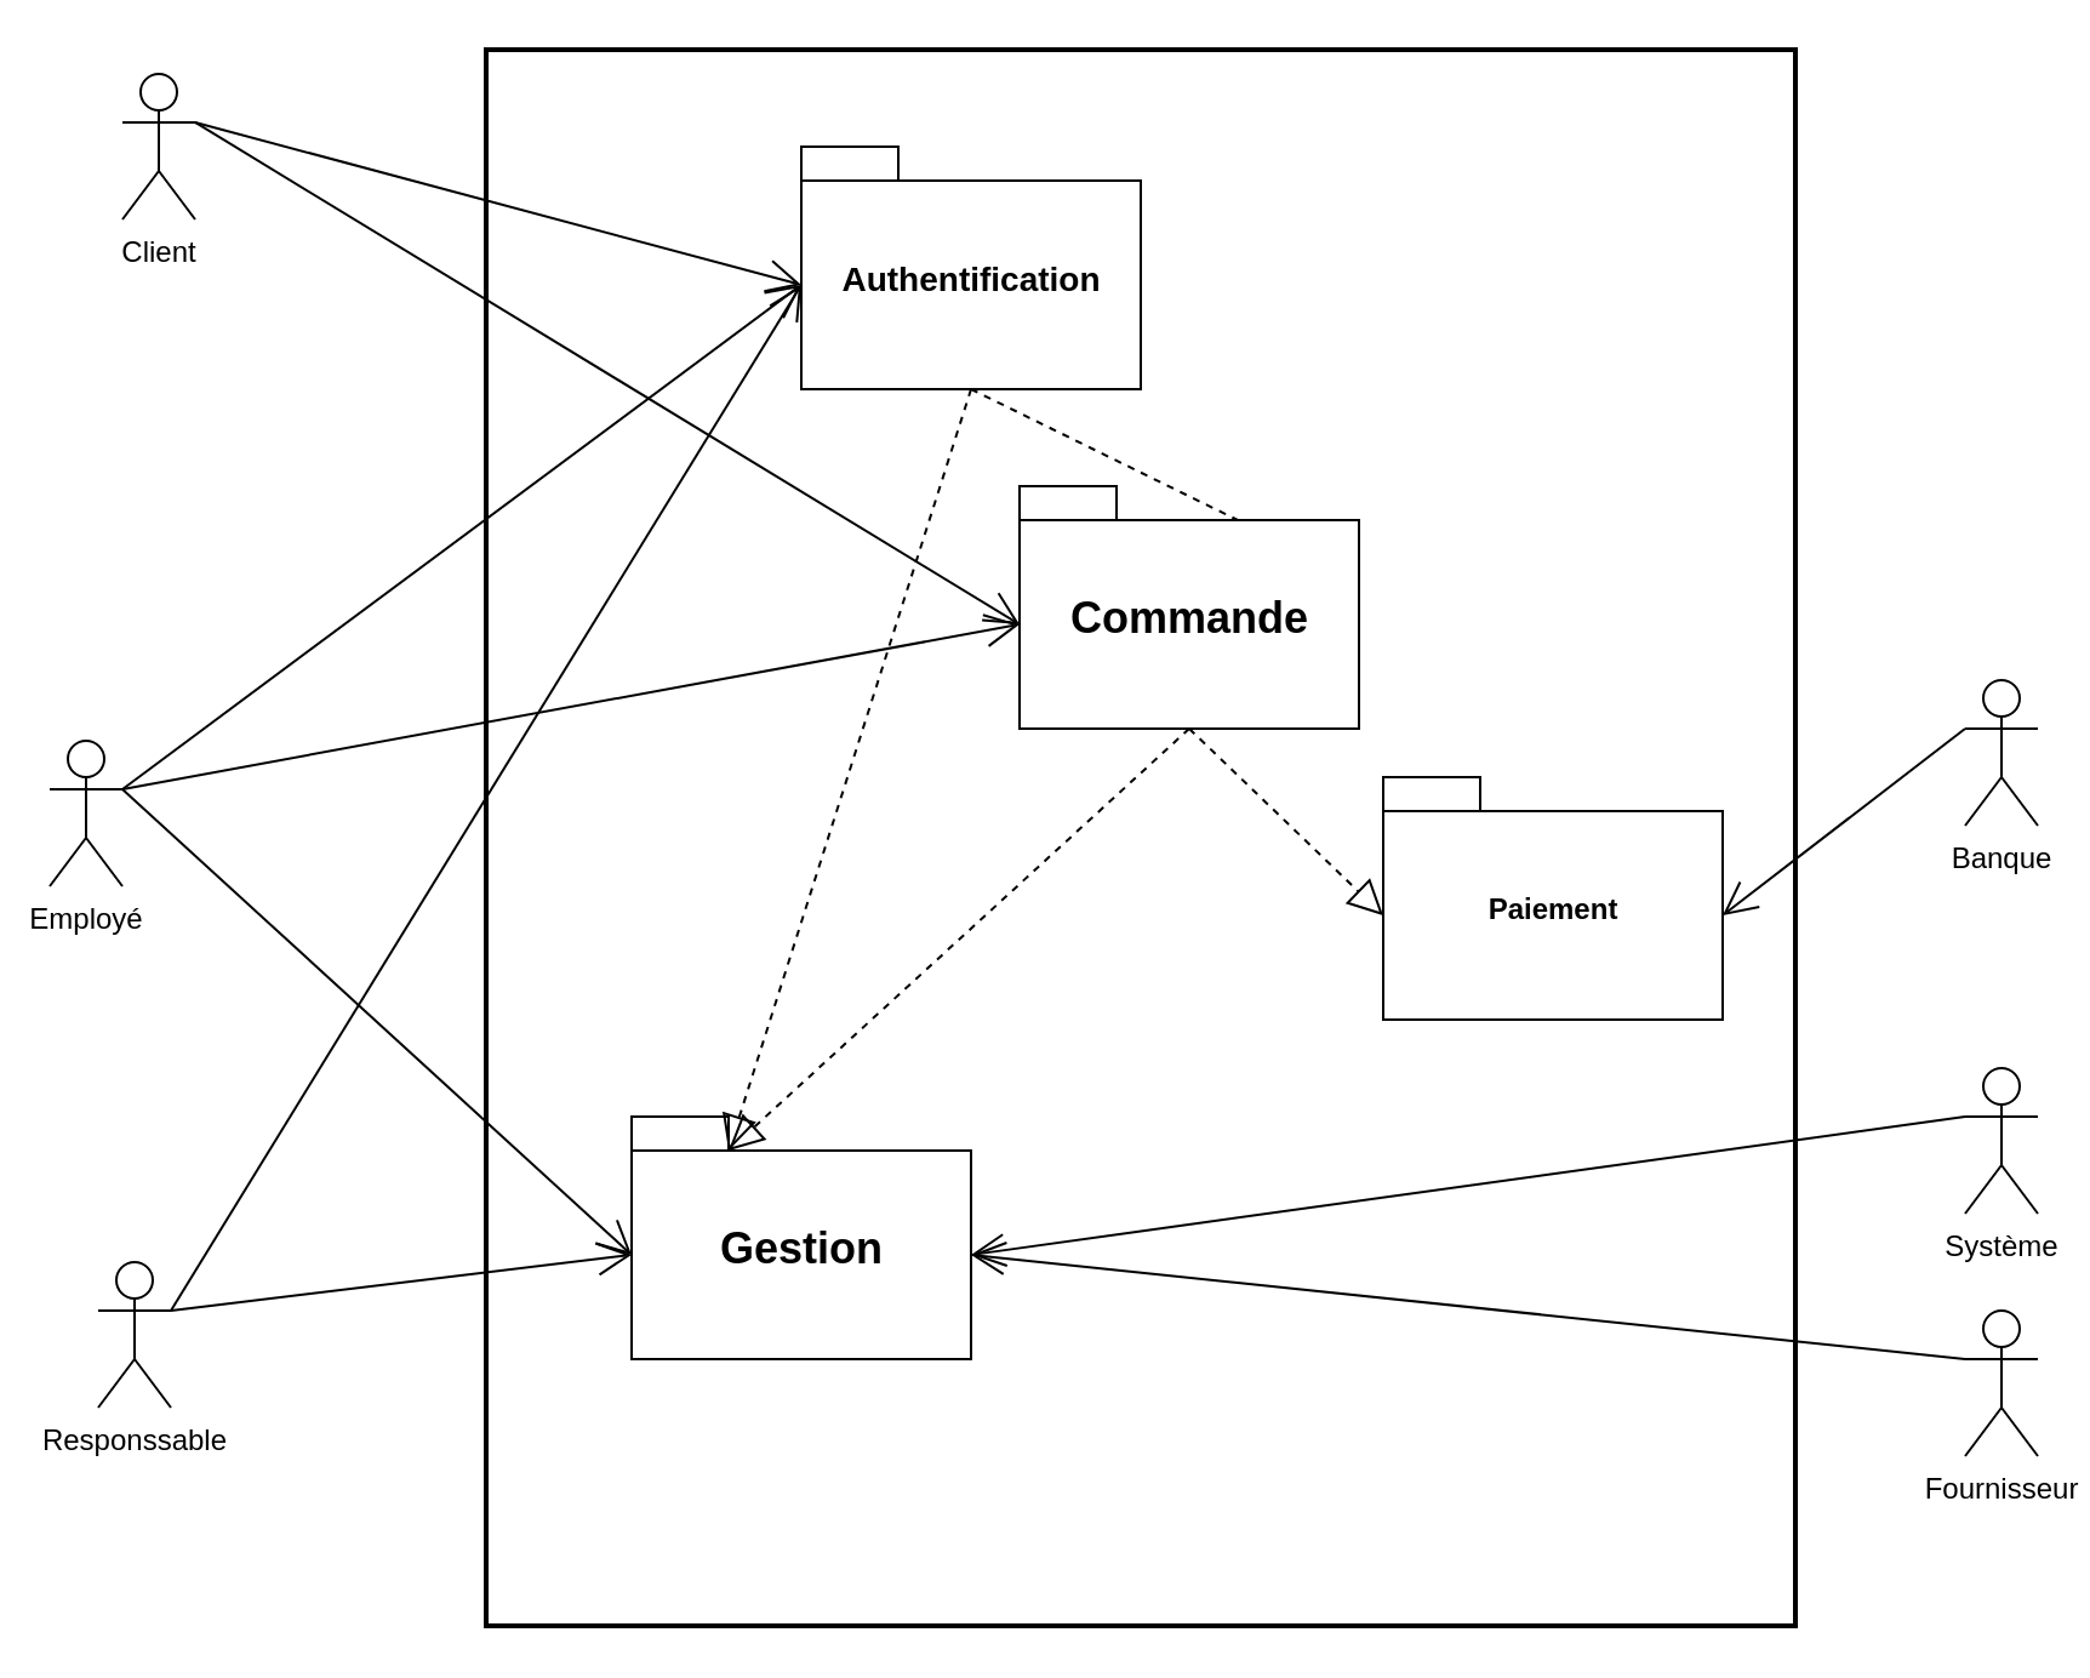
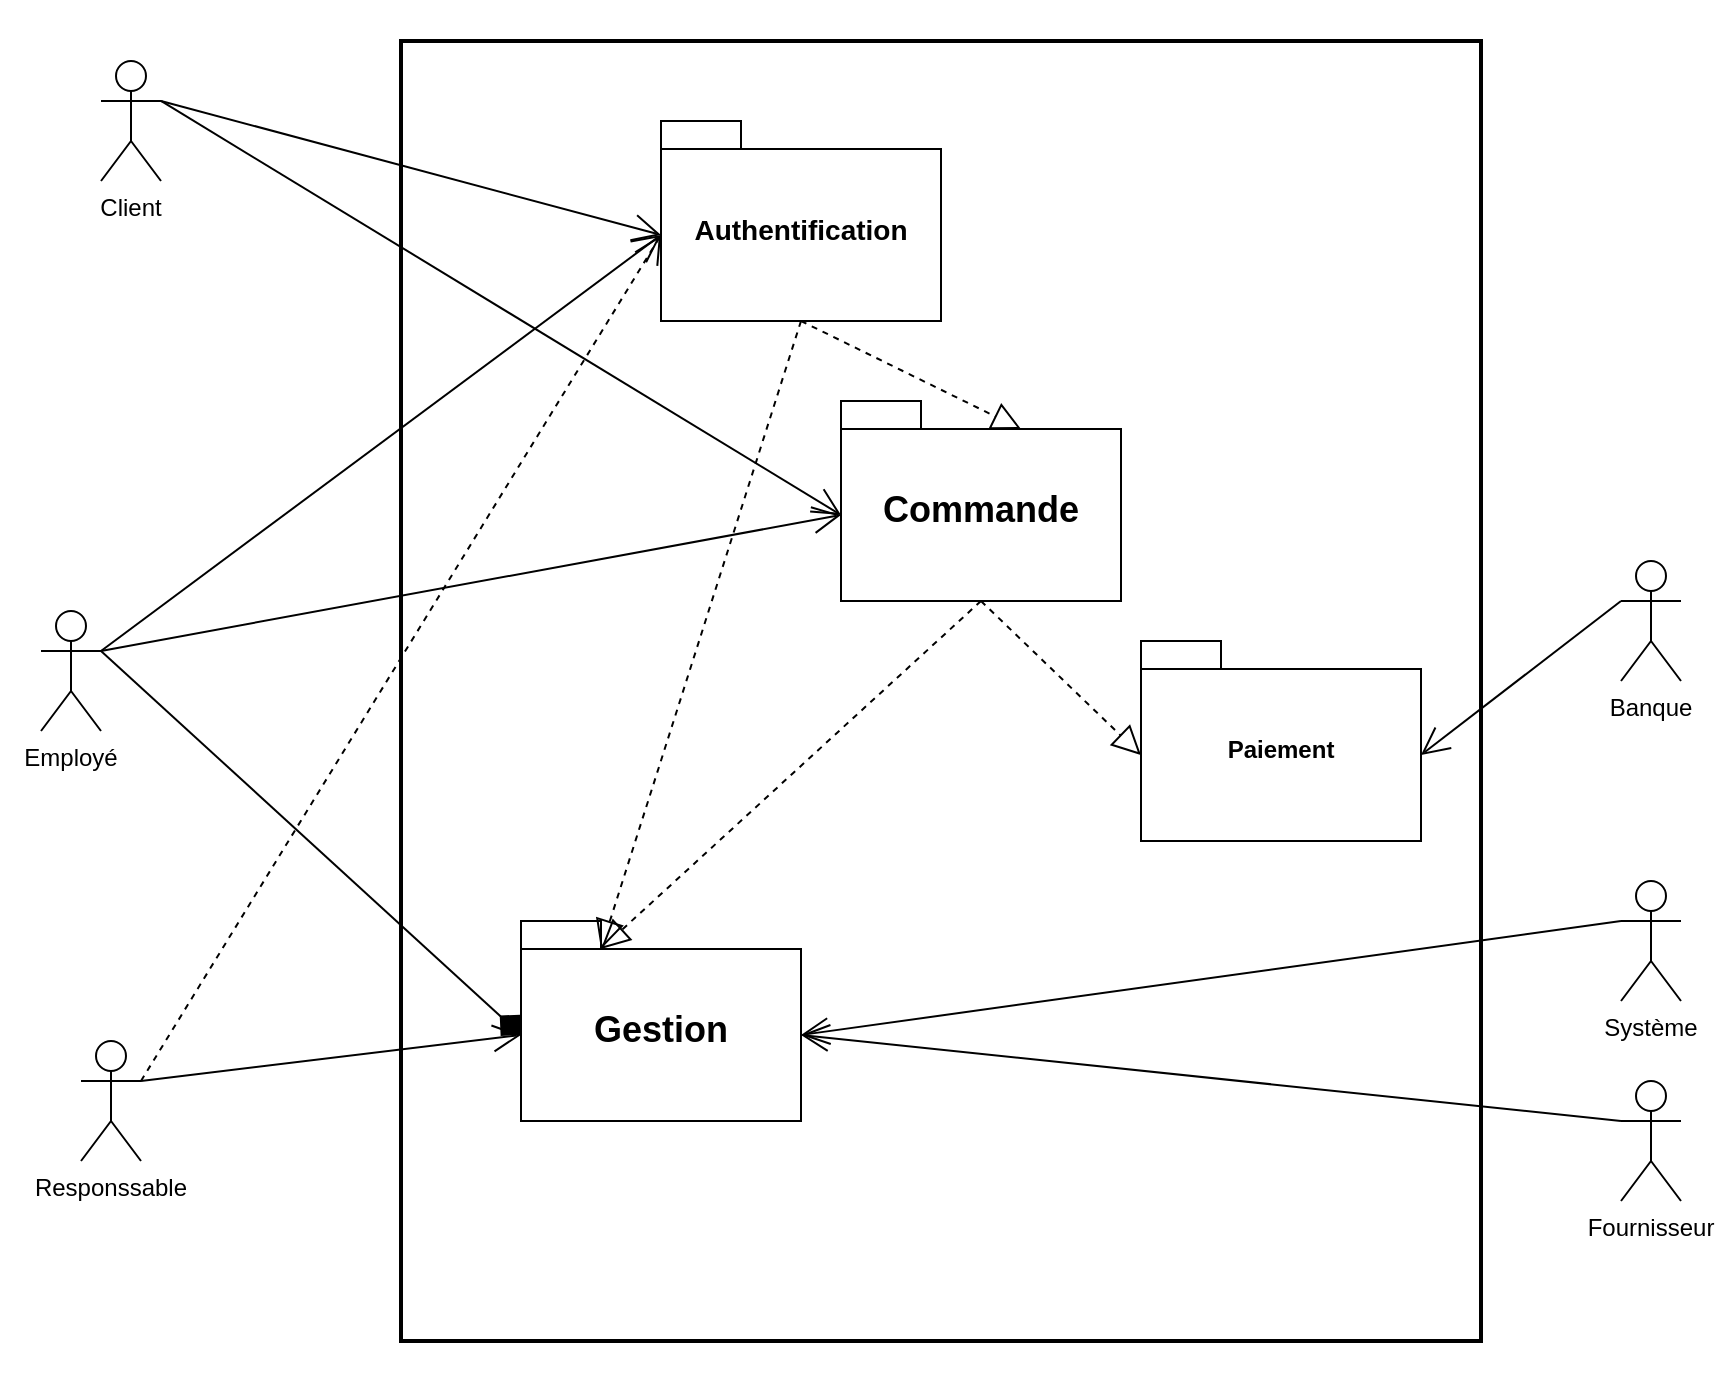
- <mxCell id="23" value="" style="endArrow=none;dashed=1;endFill=0;endSize=12;html=1;exitX=0.5;exitY=1;exitDx=0;exitDy=0;exitPerimeter=0;entryX=0;entryY=0;entryDx=90;entryDy=14;entryPerimeter=0;" edge="1" parent="1" source="13" target="15"><mxGeometry width="160" relative="1" as="geometry"><mxPoint x="430" y="340" as="sourcePoint" /><mxPoint x="360" y="464" as="targetPoint" /></mxGeometry></mxCell>
+ <mxCell id="23" value="" style="endArrow=block;dashed=1;endFill=0;endSize=12;html=1;exitX=0.5;exitY=1;exitDx=0;exitDy=0;exitPerimeter=0;entryX=0;entryY=0;entryDx=90;entryDy=14;entryPerimeter=0;" edge="1" parent="1" source="13" target="15"><mxGeometry width="160" relative="1" as="geometry"><mxPoint x="430" y="340" as="sourcePoint" /><mxPoint x="360" y="464" as="targetPoint" /></mxGeometry></mxCell>
- <mxCell id="25" value="" style="endArrow=open;endFill=1;endSize=12;html=1;exitX=1;exitY=0.333;exitDx=0;exitDy=0;exitPerimeter=0;entryX=0;entryY=0;entryDx=0;entryDy=57;entryPerimeter=0;" edge="1" parent="1" source="8" target="13"><mxGeometry width="160" relative="1" as="geometry"><mxPoint x="80" y="550" as="sourcePoint" /><mxPoint x="270" y="527" as="targetPoint" /></mxGeometry></mxCell>
+ <mxCell id="25" value="" style="endArrow=open;endFill=1;endSize=12;html=1;exitX=1;exitY=0.333;exitDx=0;exitDy=0;exitPerimeter=0;entryX=0;entryY=0;entryDx=0;entryDy=57;entryPerimeter=0;dashed=1;" edge="1" parent="1" source="8" target="13"><mxGeometry width="160" relative="1" as="geometry"><mxPoint x="80" y="550" as="sourcePoint" /><mxPoint x="270" y="527" as="targetPoint" /></mxGeometry></mxCell>
- <mxCell id="20" value="" style="endArrow=open;endFill=1;endSize=12;html=1;exitX=1;exitY=0.333;exitDx=0;exitDy=0;exitPerimeter=0;entryX=0;entryY=0;entryDx=0;entryDy=57;entryPerimeter=0;" edge="1" parent="1" source="19" target="12"><mxGeometry width="160" relative="1" as="geometry"><mxPoint x="80" y="430" as="sourcePoint" /><mxPoint x="340" y="147" as="targetPoint" /></mxGeometry></mxCell>
+ <mxCell id="20" value="" style="endArrow=diamond;endFill=1;endSize=12;html=1;exitX=1;exitY=0.333;exitDx=0;exitDy=0;exitPerimeter=0;entryX=0;entryY=0;entryDx=0;entryDy=57;entryPerimeter=0;" edge="1" parent="1" source="19" target="12"><mxGeometry width="160" relative="1" as="geometry"><mxPoint x="80" y="430" as="sourcePoint" /><mxPoint x="340" y="147" as="targetPoint" /></mxGeometry></mxCell>
